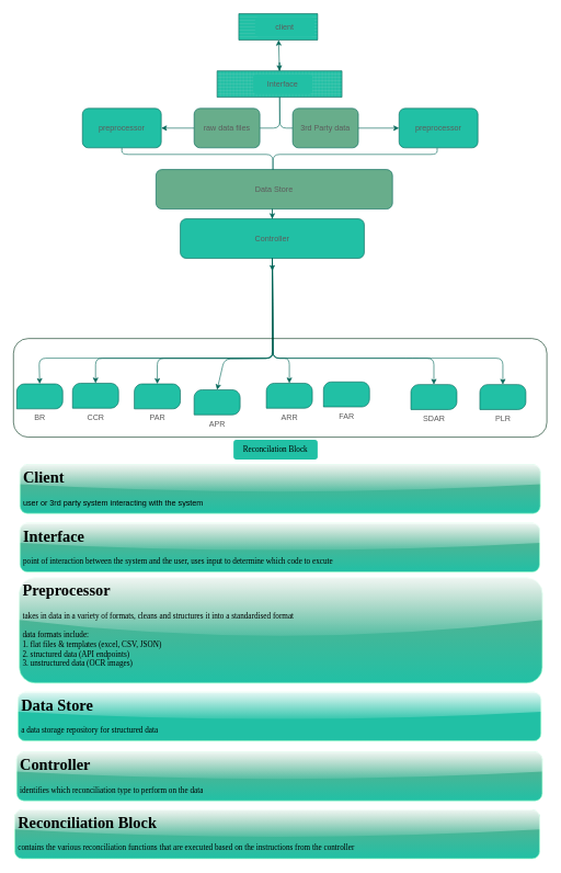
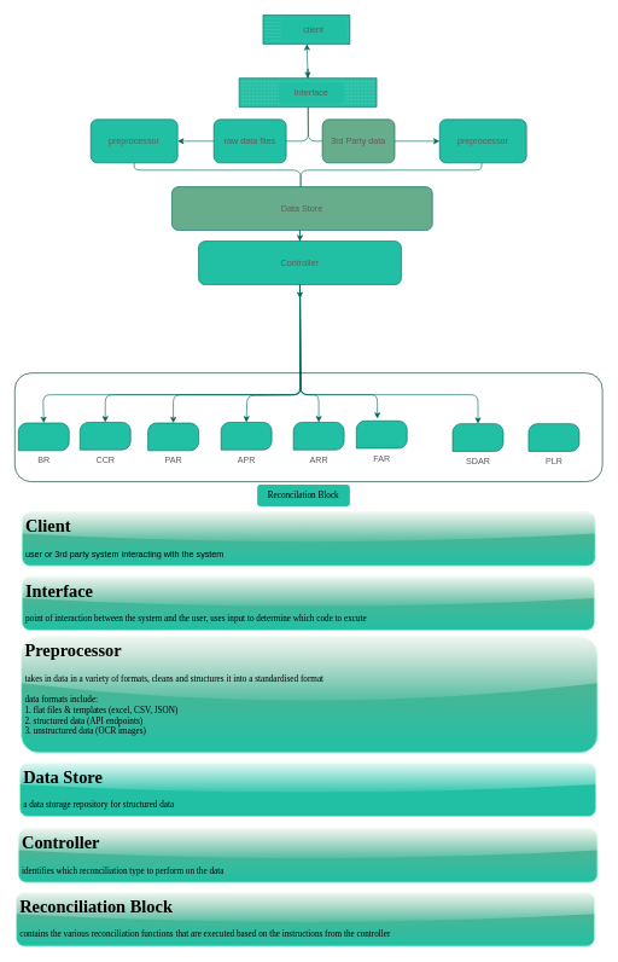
- <mxCell id="5" value="raw data files" style="whiteSpace=wrap;html=1;align=center;verticalAlign=middle;treeFolding=1;treeMoving=1;fillColor=#68ad8b;strokeColor=#006658;fontColor=#5C5C5C;rounded=1;" parent="1" vertex="1"><mxGeometry x="295" y="164" width="100" height="60" as="geometry" /></mxCell>
+ <mxCell id="5" value="raw data files" style="whiteSpace=wrap;html=1;align=center;verticalAlign=middle;treeFolding=1;treeMoving=1;fillColor=#21C0A5;strokeColor=#006658;fontColor=#5C5C5C;rounded=1;" parent="1" vertex="1"><mxGeometry x="295" y="164" width="100" height="60" as="geometry" /></mxCell>
- <mxCell id="32" value="" style="endArrow=classic;html=1;rounded=1;entryX=0.5;entryY=0;entryDx=0;entryDy=0;entryPerimeter=0;exitX=0.5;exitY=1;exitDx=0;exitDy=0;strokeColor=#006658;fontColor=#5C5C5C;" parent="1" source="13" target="15" edge="1"><mxGeometry width="50" height="50" relative="1" as="geometry"><mxPoint x="425" y="444" as="sourcePoint" /><mxPoint x="764" y="574" as="targetPoint" /><Array as="points"><mxPoint x="415" y="544" /><mxPoint x="765" y="544" /></Array></mxGeometry></mxCell>
+ <mxCell id="30" value="" style="endArrow=classic;html=1;rounded=1;entryX=0.414;entryY=-0.079;entryDx=0;entryDy=0;entryPerimeter=0;exitX=0.5;exitY=1;exitDx=0;exitDy=0;strokeColor=#006658;fontColor=#5C5C5C;" parent="1" source="13" target="21" edge="1"><mxGeometry width="50" height="50" relative="1" as="geometry"><mxPoint x="495" y="434" as="sourcePoint" /><mxPoint x="521" y="582" as="targetPoint" /><Array as="points"><mxPoint x="414" y="504" /><mxPoint x="415" y="544" /><mxPoint x="496" y="544" /><mxPoint x="521" y="544" /></Array></mxGeometry></mxCell>
- <mxCell id="19" value="APR" style="verticalLabelPosition=bottom;verticalAlign=top;html=1;shape=mxgraph.basic.three_corner_round_rect;dx=6;fillColor=#21C0A5;strokeColor=#006658;fontColor=#5C5C5C;rounded=1;" parent="1" vertex="1"><mxGeometry x="295" y="592" width="70" height="38" as="geometry" /></mxCell>
+ <mxCell id="19" value="APR" style="verticalLabelPosition=bottom;verticalAlign=top;html=1;shape=mxgraph.basic.three_corner_round_rect;dx=6;fillColor=#21C0A5;strokeColor=#006658;fontColor=#5C5C5C;rounded=1;" parent="1" vertex="1"><mxGeometry x="305" y="582" width="70" height="38" as="geometry" /></mxCell>
